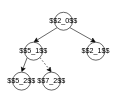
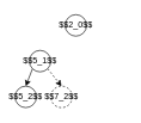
- <mxCell id="8" style="rounded=0;orthogonalLoop=1;jettySize=auto;html=1;exitX=0;exitY=1;exitDx=0;exitDy=0;entryX=0.5;entryY=0;entryDx=0;entryDy=0;" edge="1" parent="1" source="10" target="4"><mxGeometry relative="1" as="geometry" /></mxCell>
- <mxCell id="9" style="edgeStyle=none;rounded=0;orthogonalLoop=1;jettySize=auto;html=1;exitX=1;exitY=1;exitDx=0;exitDy=0;entryX=0.5;entryY=0;entryDx=0;entryDy=0;" edge="1" parent="1" source="10" target="7"><mxGeometry relative="1" as="geometry" /></mxCell>
- <mxCell id="7" value="$$2_1$$" style="ellipse;whiteSpace=wrap;html=1;aspect=fixed;" vertex="1" parent="1"><mxGeometry x="144" y="70" width="30" height="30" as="geometry" /></mxCell>
- <mxCell id="6" value="$$7_2$$" style="ellipse;whiteSpace=wrap;html=1;aspect=fixed;" vertex="1" parent="1"><mxGeometry x="70" y="120" width="30" height="30" as="geometry" /></mxCell>
+ <mxCell id="6" value="$$7_2$$" style="ellipse;whiteSpace=wrap;html=1;aspect=fixed;dashed=1;" vertex="1" parent="1"><mxGeometry x="70" y="120" width="30" height="30" as="geometry" /></mxCell>
